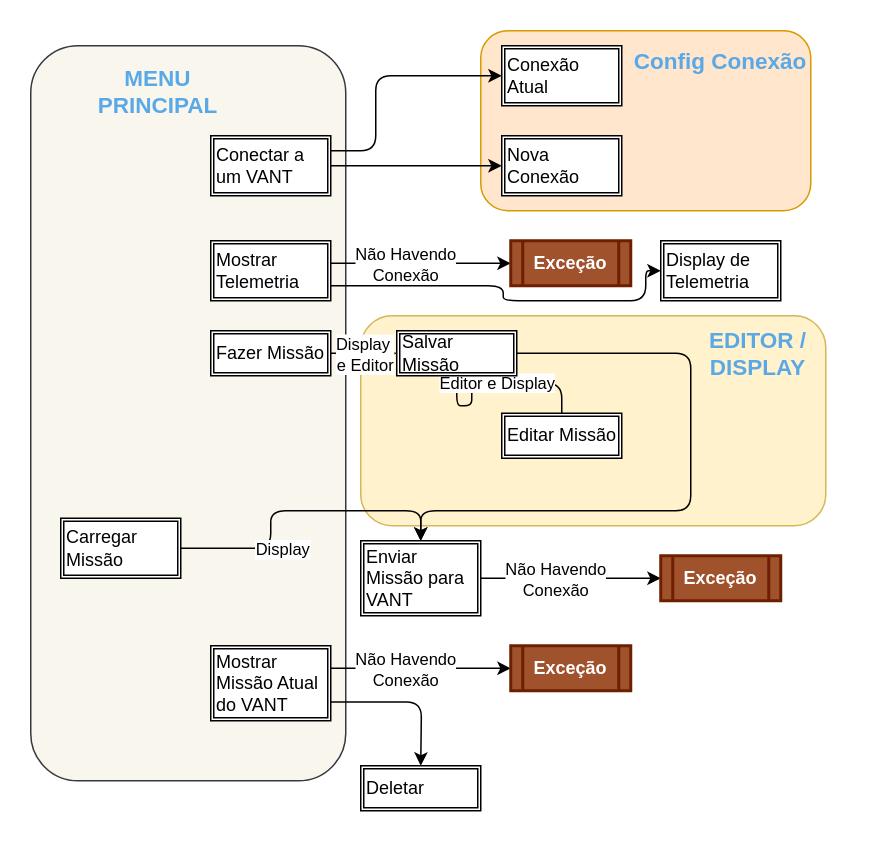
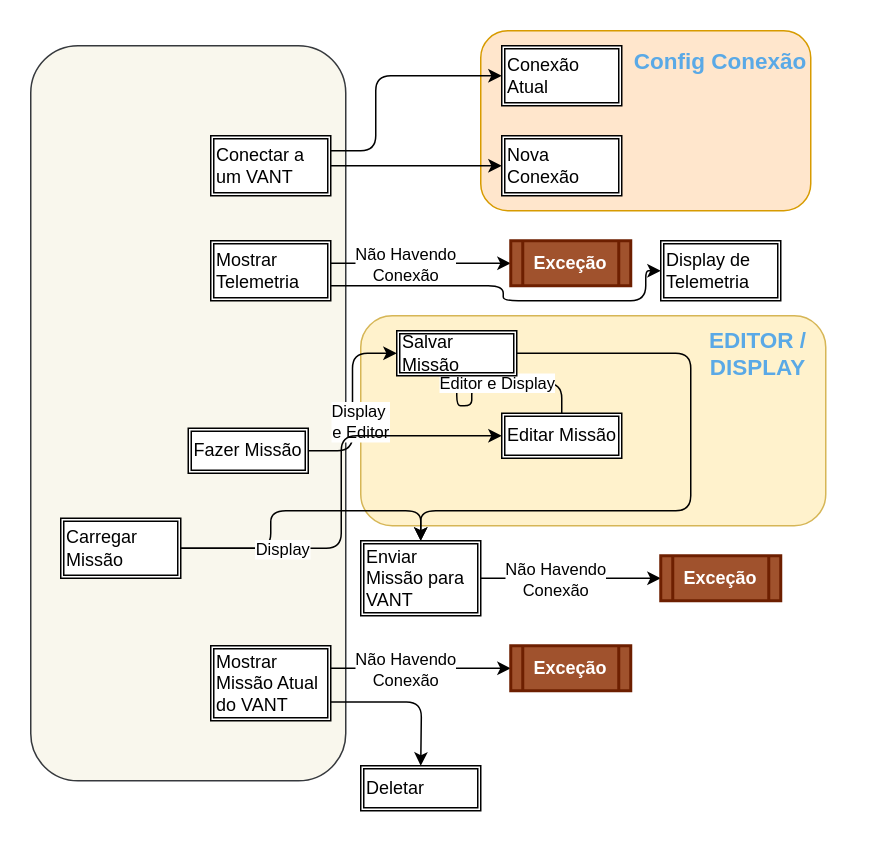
- <mxCell id="36" value="&lt;font style=&quot;font-size: 15px&quot;&gt;&lt;b&gt;MENU PRINCIPAL&lt;/b&gt;&lt;/font&gt;" style="text;html=1;strokeColor=none;fillColor=none;align=center;verticalAlign=middle;whiteSpace=wrap;rounded=0;sketch=0;fontColor=#5AA9E6;" vertex="1" parent="1"><mxGeometry x="40" y="40" width="130" height="40" as="geometry" /></mxCell>
- <mxCell id="7" value="Fazer Missão" style="shape=ext;double=1;rounded=0;whiteSpace=wrap;html=1;align=left;" vertex="1" parent="1"><mxGeometry x="140" y="220" width="80" height="30" as="geometry" /></mxCell>
+ <mxCell id="7" value="Fazer Missão" style="shape=ext;double=1;rounded=0;whiteSpace=wrap;html=1;align=left;" vertex="1" parent="1"><mxGeometry x="125" y="285" width="80" height="30" as="geometry" /></mxCell>
+ <mxCell id="8" style="edgeStyle=orthogonalEdgeStyle;curved=0;rounded=1;sketch=0;orthogonalLoop=1;jettySize=auto;html=1;entryX=0;entryY=0.5;entryDx=0;entryDy=0;" edge="1" parent="1" source="11" target="13"><mxGeometry relative="1" as="geometry" /></mxCell>
